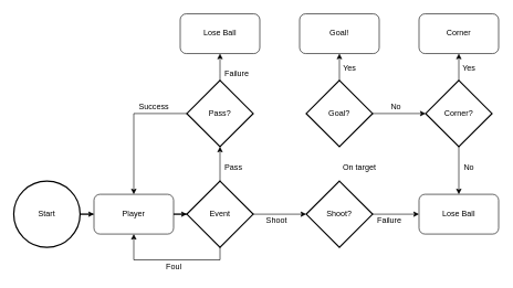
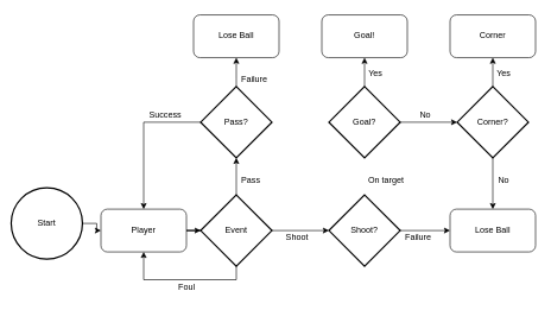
- <mxCell id="3" value="Start" style="strokeWidth=2;html=1;shape=mxgraph.flowchart.start_2;whiteSpace=wrap;" parent="1" vertex="1"><mxGeometry x="20.06" y="273" width="100" height="100" as="geometry" /></mxCell>
+ <mxCell id="3" value="Start" style="strokeWidth=2;html=1;shape=mxgraph.flowchart.start_2;whiteSpace=wrap;" parent="1" vertex="1"><mxGeometry x="15.06" y="263" width="100" height="100" as="geometry" /></mxCell>
